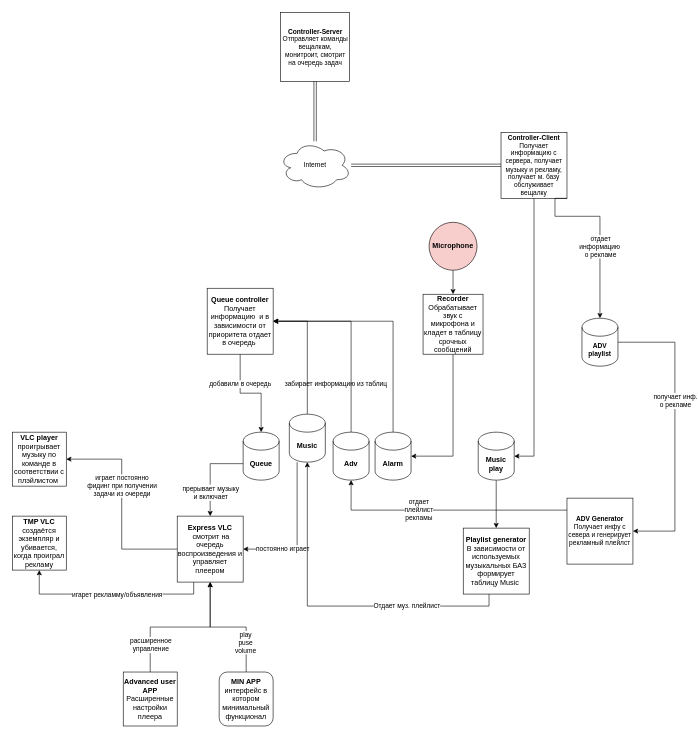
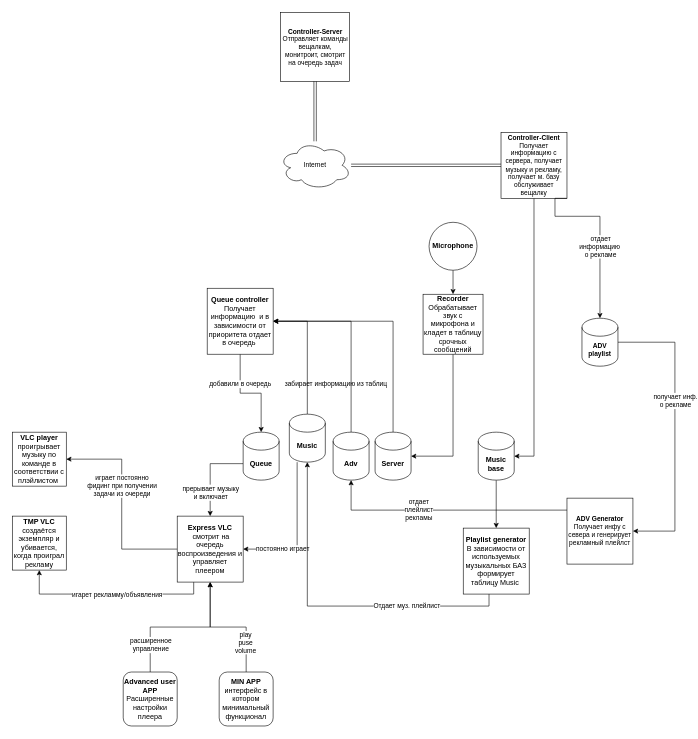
- <mxCell id="34" value="&lt;b&gt;Microphone&lt;/b&gt;" style="ellipse;whiteSpace=wrap;html=1;aspect=fixed;fillColor=#f8cecc;" vertex="1" parent="1"><mxGeometry x="715" y="370" width="80" height="80" as="geometry" /></mxCell>
+ <mxCell id="34" value="&lt;b&gt;Microphone&lt;/b&gt;" style="ellipse;whiteSpace=wrap;html=1;aspect=fixed;" vertex="1" parent="1"><mxGeometry x="715" y="370" width="80" height="80" as="geometry" /></mxCell>
- <mxCell id="25" value="&lt;b&gt;Alarm&lt;/b&gt;" style="shape=cylinder3;whiteSpace=wrap;html=1;boundedLbl=1;backgroundOutline=1;size=15;" vertex="1" parent="1"><mxGeometry x="625" y="720" width="60" height="80" as="geometry" /></mxCell>
+ <mxCell id="25" value="&lt;b&gt;Server&lt;/b&gt;" style="shape=cylinder3;whiteSpace=wrap;html=1;boundedLbl=1;backgroundOutline=1;size=15;" vertex="1" parent="1"><mxGeometry x="625" y="720" width="60" height="80" as="geometry" /></mxCell>
- <mxCell id="15" value="&lt;b&gt;Music play&lt;/b&gt;" style="shape=cylinder3;whiteSpace=wrap;html=1;boundedLbl=1;backgroundOutline=1;size=15;" vertex="1" parent="1"><mxGeometry x="797" y="720" width="60" height="80" as="geometry" /></mxCell>
+ <mxCell id="15" value="&lt;b&gt;Music base&lt;/b&gt;" style="shape=cylinder3;whiteSpace=wrap;html=1;boundedLbl=1;backgroundOutline=1;size=15;" vertex="1" parent="1"><mxGeometry x="797" y="720" width="60" height="80" as="geometry" /></mxCell>
- <mxCell id="18" value="&lt;b&gt;Advanced user APP&lt;/b&gt;&lt;br&gt;Расширенные настройки плеера" style="whiteSpace=wrap;html=1;aspect=fixed;" vertex="1" parent="1"><mxGeometry x="205" y="1120" width="90" height="90" as="geometry" /></mxCell>
+ <mxCell id="18" value="&lt;b&gt;Advanced user APP&lt;/b&gt;&lt;br&gt;Расширенные настройки плеера" style="whiteSpace=wrap;html=1;aspect=fixed;rounded=1;" vertex="1" parent="1"><mxGeometry x="205" y="1120" width="90" height="90" as="geometry" /></mxCell>
